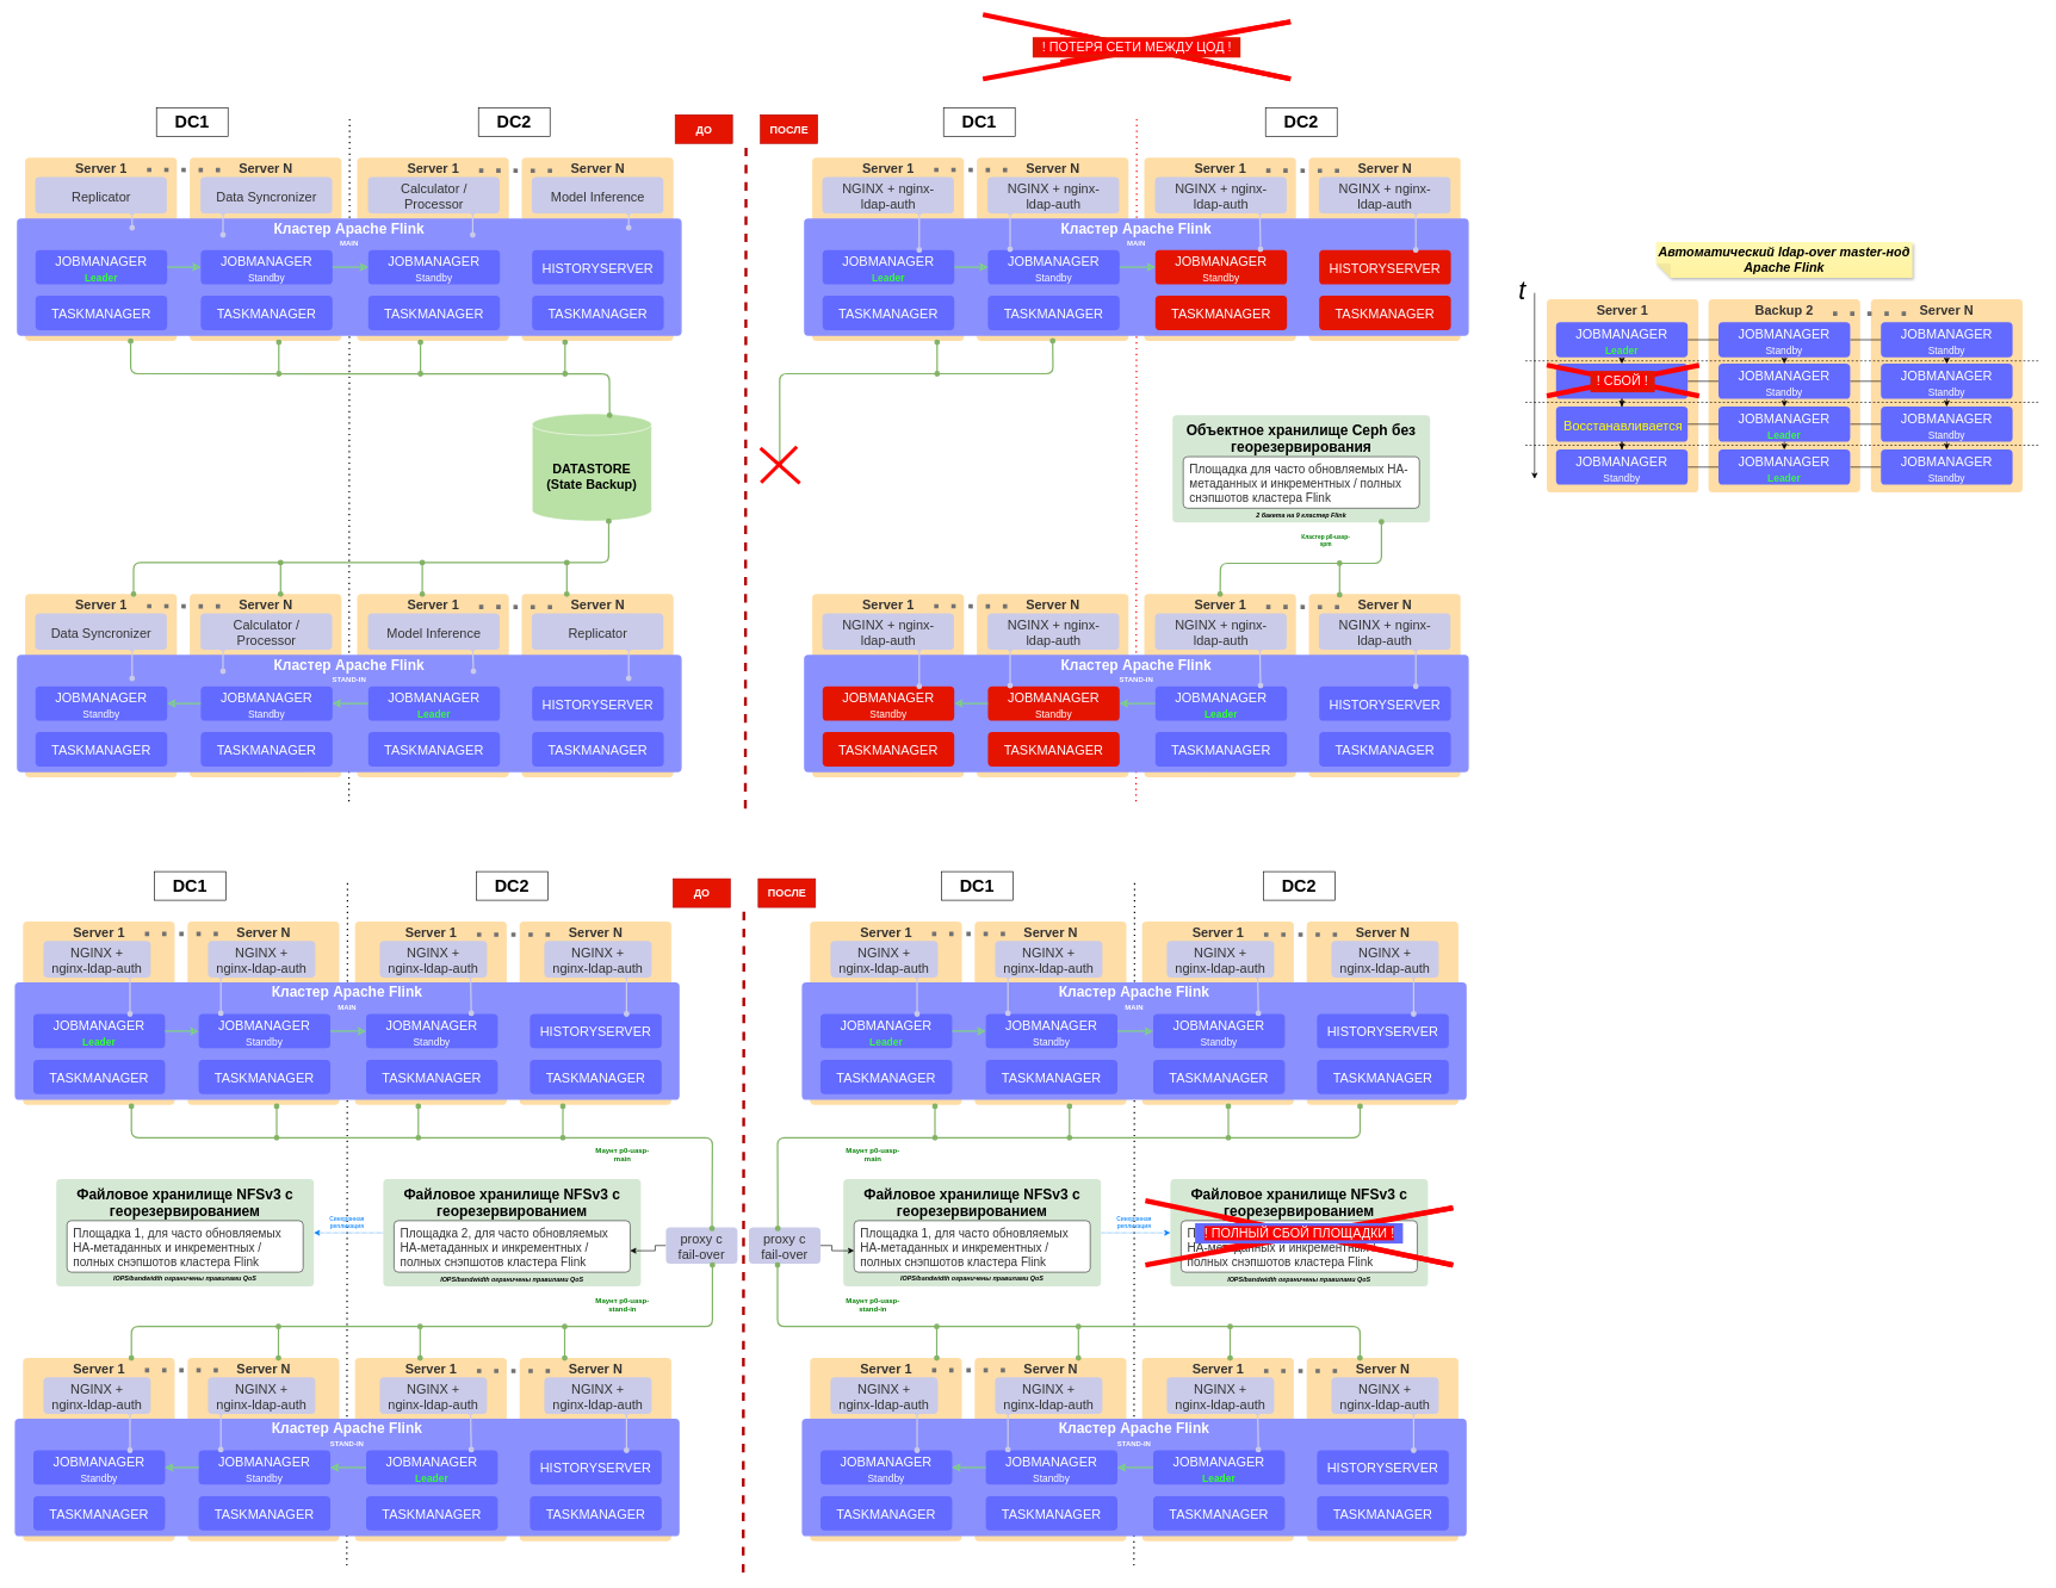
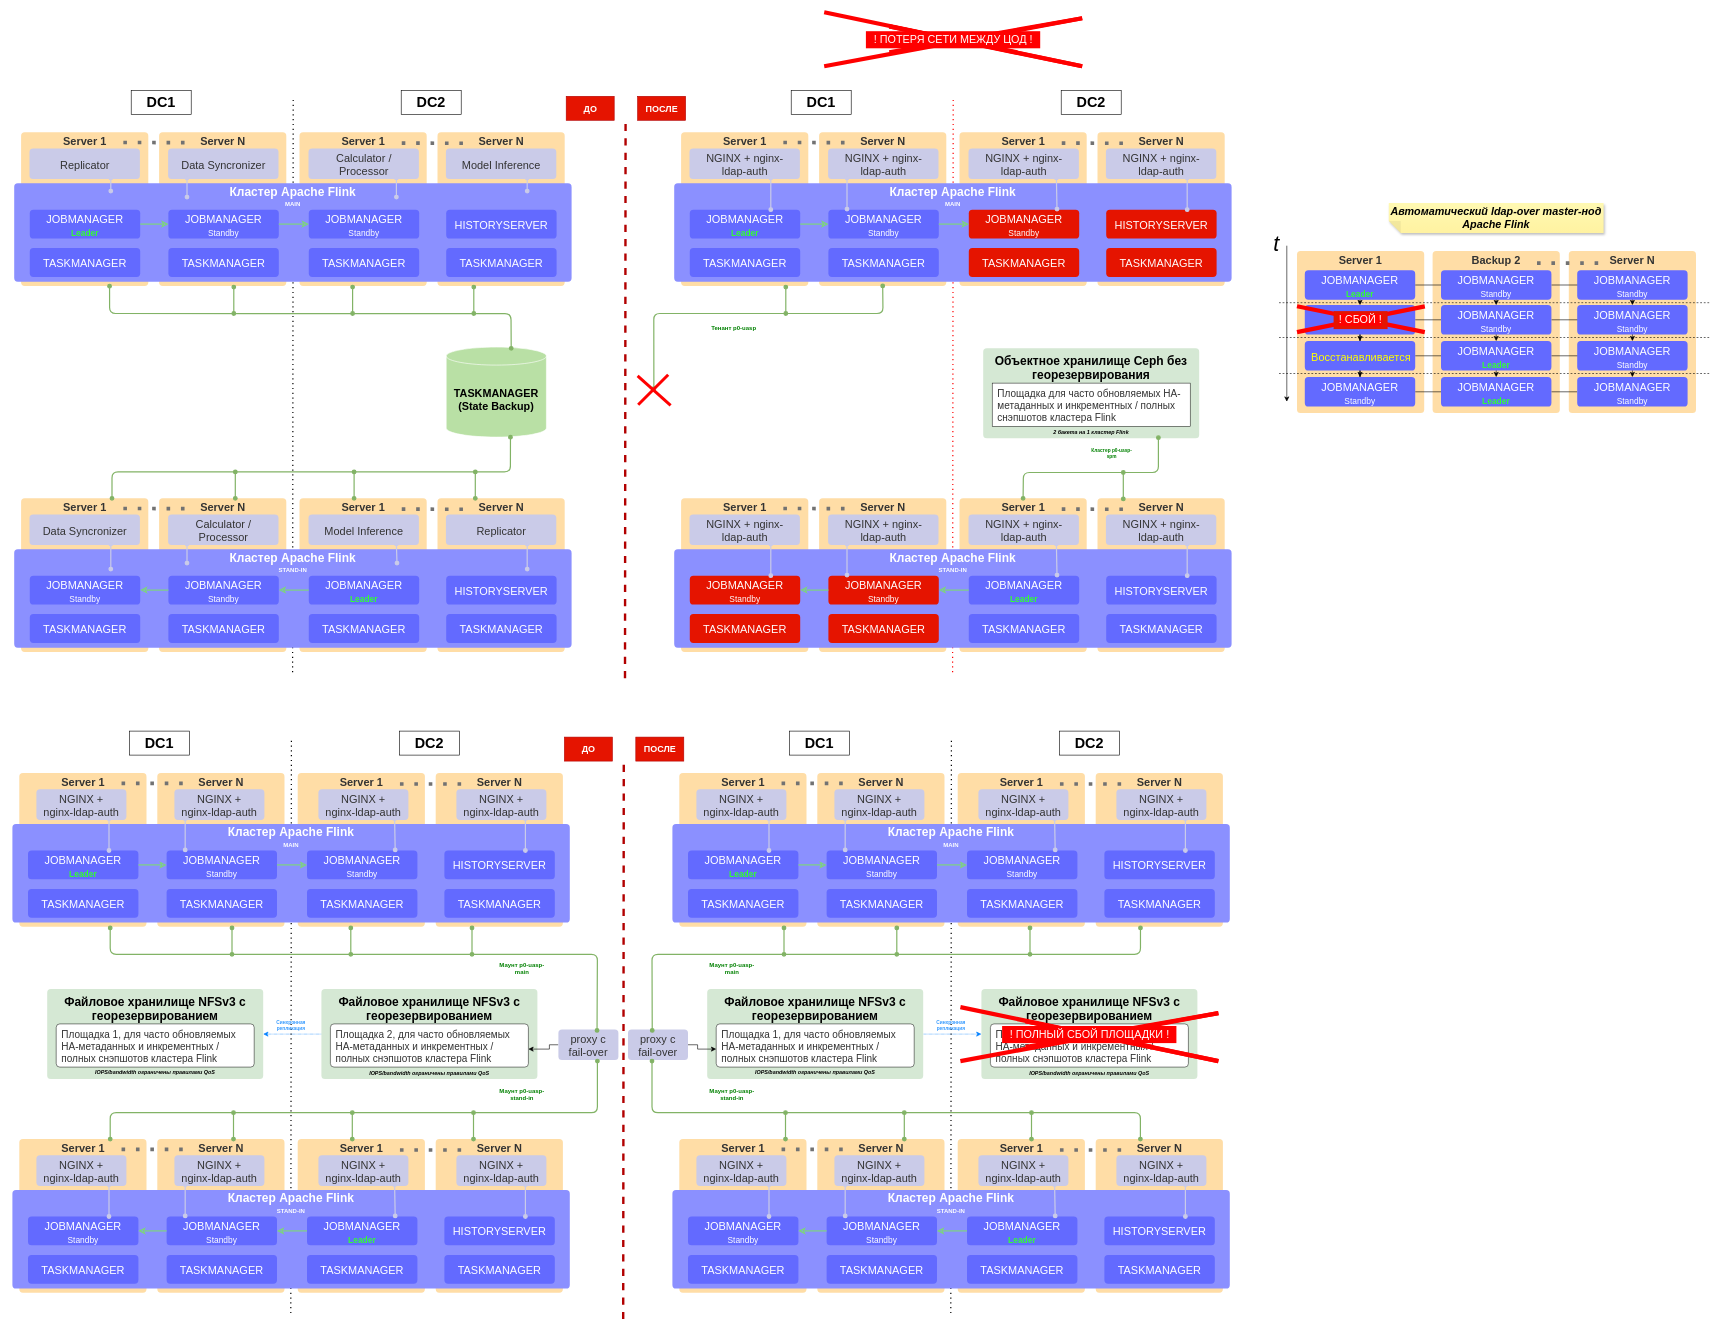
- <mxCell id="310" value="&lt;font color=&quot;#ffffff&quot; style=&quot;font-size: 18px;&quot;&gt;&lt;span style=&quot;background-color: rgb(255, 0, 0);&quot;&gt;! ПОТЕРЯ СЕТИ МЕЖДУ ЦОД ! &lt;br&gt;&lt;/span&gt;&lt;/font&gt;" style="rounded=0;whiteSpace=wrap;html=1;fillColor=#e51400;strokeColor=none;" vertex="1" parent="1"><mxGeometry x="1442.5" y="51.5" width="290.5" height="28.5" as="geometry" /></mxCell>
+ <mxCell id="310" value="&lt;font color=&quot;#ffffff&quot; style=&quot;font-size: 18px;&quot;&gt;&lt;span style=&quot;background-color: rgb(255, 0, 0);&quot;&gt;! ПОТЕРЯ СЕТИ МЕЖДУ ЦОД ! &lt;br&gt;&lt;/span&gt;&lt;/font&gt;" style="rounded=0;whiteSpace=wrap;html=1;fillColor=#FF0000;strokeColor=none;" vertex="1" parent="1"><mxGeometry x="1442.5" y="51.5" width="290.5" height="28.5" as="geometry" /></mxCell>
+ <mxCell id="312" value="&lt;font style=&quot;font-size: 10px;&quot; color=&quot;#008000&quot;&gt;Тенант p0-uasp&lt;br&gt;&lt;/font&gt;" style="text;html=1;align=center;verticalAlign=middle;whiteSpace=wrap;rounded=0;fontSize=8;fontColor=#3399FF;fontStyle=1" vertex="1" parent="1"><mxGeometry x="1183" y="530" width="79" height="31" as="geometry" /></mxCell>
- <mxCell id="254" value="&lt;div&gt;Объектное хранилище Ceph без георезервирования&lt;br&gt;&lt;/div&gt;&lt;div&gt;&lt;br&gt;&lt;/div&gt;&lt;div&gt;&lt;br&gt;&lt;/div&gt;&lt;div style=&quot;font-size: 16px;&quot;&gt;&lt;br&gt;&lt;/div&gt;&lt;div&gt;&lt;font style=&quot;font-size: 9px;&quot;&gt;&lt;i&gt;2 бакета на 9 кластер Flink&lt;/i&gt;&lt;/font&gt;&lt;/div&gt;" style="html=1;overflow=block;blockSpacing=1;whiteSpace=wrap;fontSize=20;fontStyle=1;align=center;spacing=9;verticalAlign=top;strokeOpacity=0;fillOpacity=100;rounded=1;absoluteArcSize=1;arcSize=12;fillColor=#d5e8d4;strokeWidth=0.8;strokeColor=#82b366;" vertex="1" parent="1"><mxGeometry x="1638" y="580" width="360" height="150" as="geometry" /></mxCell>
+ <mxCell id="254" value="&lt;div&gt;Объектное хранилище Ceph без георезервирования&lt;br&gt;&lt;/div&gt;&lt;div&gt;&lt;br&gt;&lt;/div&gt;&lt;div&gt;&lt;br&gt;&lt;/div&gt;&lt;div style=&quot;font-size: 16px;&quot;&gt;&lt;br&gt;&lt;/div&gt;&lt;div&gt;&lt;font style=&quot;font-size: 9px;&quot;&gt;&lt;i&gt;2 бакета на 1 кластер Flink&lt;/i&gt;&lt;/font&gt;&lt;/div&gt;" style="html=1;overflow=block;blockSpacing=1;whiteSpace=wrap;fontSize=20;fontStyle=1;align=center;spacing=9;verticalAlign=top;strokeOpacity=0;fillOpacity=100;rounded=1;absoluteArcSize=1;arcSize=12;fillColor=#d5e8d4;strokeWidth=0.8;strokeColor=#82b366;" vertex="1" parent="1"><mxGeometry x="1638" y="580" width="360" height="150" as="geometry" /></mxCell>
- <mxCell id="2" value="&lt;b&gt;&lt;font style=&quot;font-size: 18px;&quot;&gt;DATASTORE&lt;br&gt;(State Backup)&lt;/font&gt;&lt;/b&gt;" style="shape=cylinder3;whiteSpace=wrap;html=1;boundedLbl=1;backgroundOutline=1;size=15;fillColor=light-dark(#B9E0A5,#7DD47D);strokeColor=#FFFFFF;" vertex="1" parent="1"><mxGeometry x="743" y="578" width="167" height="150" as="geometry" /></mxCell>
+ <mxCell id="2" value="&lt;b&gt;&lt;font style=&quot;font-size: 18px;&quot;&gt;TASKMANAGER&lt;br&gt;(State Backup)&lt;/font&gt;&lt;/b&gt;" style="shape=cylinder3;whiteSpace=wrap;html=1;boundedLbl=1;backgroundOutline=1;size=15;fillColor=light-dark(#B9E0A5,#7DD47D);strokeColor=#FFFFFF;" vertex="1" parent="1"><mxGeometry x="743" y="578" width="167" height="150" as="geometry" /></mxCell>
- <mxCell id="255" value="Площадка для часто обновляемых HA-метаданных и&amp;nbsp;инкрементных / полных снэпшотов кластера Flink " style="html=1;overflow=block;blockSpacing=1;whiteSpace=wrap;fontSize=16.7;fontColor=#333333;align=left;spacing=9;verticalAlign=top;strokeOpacity=100;fillOpacity=100;rounded=1;absoluteArcSize=1;arcSize=12;fillColor=#ffffff;strokeWidth=0.8;" vertex="1" parent="1"><mxGeometry x="1653" y="638" width="330" height="72" as="geometry" /></mxCell>
+ <mxCell id="255" value="Площадка для часто обновляемых HA-метаданных и&amp;nbsp;инкрементных / полных снэпшотов кластера Flink " style="html=1;overflow=block;blockSpacing=1;whiteSpace=wrap;fontSize=16.7;fontColor=#333333;align=left;spacing=9;verticalAlign=top;strokeOpacity=100;fillOpacity=100;absoluteArcSize=1;arcSize=12;fillColor=#ffffff;strokeWidth=0.8;rounded=0;" vertex="1" parent="1"><mxGeometry x="1653" y="638" width="330" height="72" as="geometry" /></mxCell>
- <mxCell id="175" value="&lt;font color=&quot;#ffffff&quot; style=&quot;font-size: 18px;&quot;&gt;&lt;span style=&quot;background-color: rgb(255, 0, 0);&quot;&gt;! ПОЛНЫЙ СБОЙ ПЛОЩАДКИ ! &lt;br&gt;&lt;/span&gt;&lt;/font&gt;" style="rounded=0;whiteSpace=wrap;html=1;fillColor=#636aff;strokeColor=none;" vertex="1" parent="1"><mxGeometry x="1669.5" y="1709.5" width="290.5" height="28.5" as="geometry" /></mxCell>
+ <mxCell id="175" value="&lt;font color=&quot;#ffffff&quot; style=&quot;font-size: 18px;&quot;&gt;&lt;span style=&quot;background-color: rgb(255, 0, 0);&quot;&gt;! ПОЛНЫЙ СБОЙ ПЛОЩАДКИ ! &lt;br&gt;&lt;/span&gt;&lt;/font&gt;" style="rounded=0;whiteSpace=wrap;html=1;fillColor=#FF0000;strokeColor=none;" vertex="1" parent="1"><mxGeometry x="1669.5" y="1709.5" width="290.5" height="28.5" as="geometry" /></mxCell>
